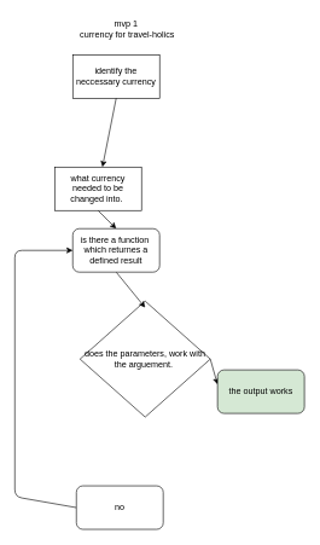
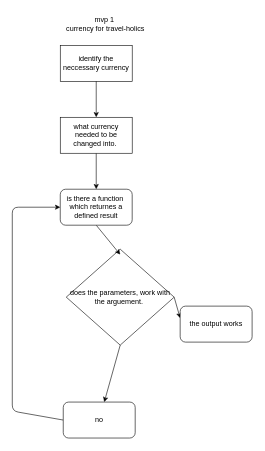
- <mxCell id="5" value="what currency needed to be changed into.&amp;nbsp;" style="rounded=0;whiteSpace=wrap;html=1;" vertex="1" parent="1"><mxGeometry x="75" y="230" width="120" height="60" as="geometry" /></mxCell>
+ <mxCell id="5" value="what currency needed to be changed into.&amp;nbsp;" style="rounded=0;whiteSpace=wrap;html=1;" vertex="1" parent="1"><mxGeometry x="100" y="195" width="120" height="60" as="geometry" /></mxCell>
- <mxCell id="10" value="the output works" style="rounded=1;whiteSpace=wrap;html=1;fillColor=#d5e8d4;" vertex="1" parent="1"><mxGeometry x="300" y="510" width="120" height="60" as="geometry" /></mxCell>
+ <mxCell id="10" value="the output works" style="rounded=1;whiteSpace=wrap;html=1;" vertex="1" parent="1"><mxGeometry x="300" y="510" width="120" height="60" as="geometry" /></mxCell>
+ <mxCell id="8" style="edgeStyle=none;html=1;exitX=0.5;exitY=1;exitDx=0;exitDy=0;" edge="1" parent="1" source="9" target="12"><mxGeometry relative="1" as="geometry" /></mxCell>
